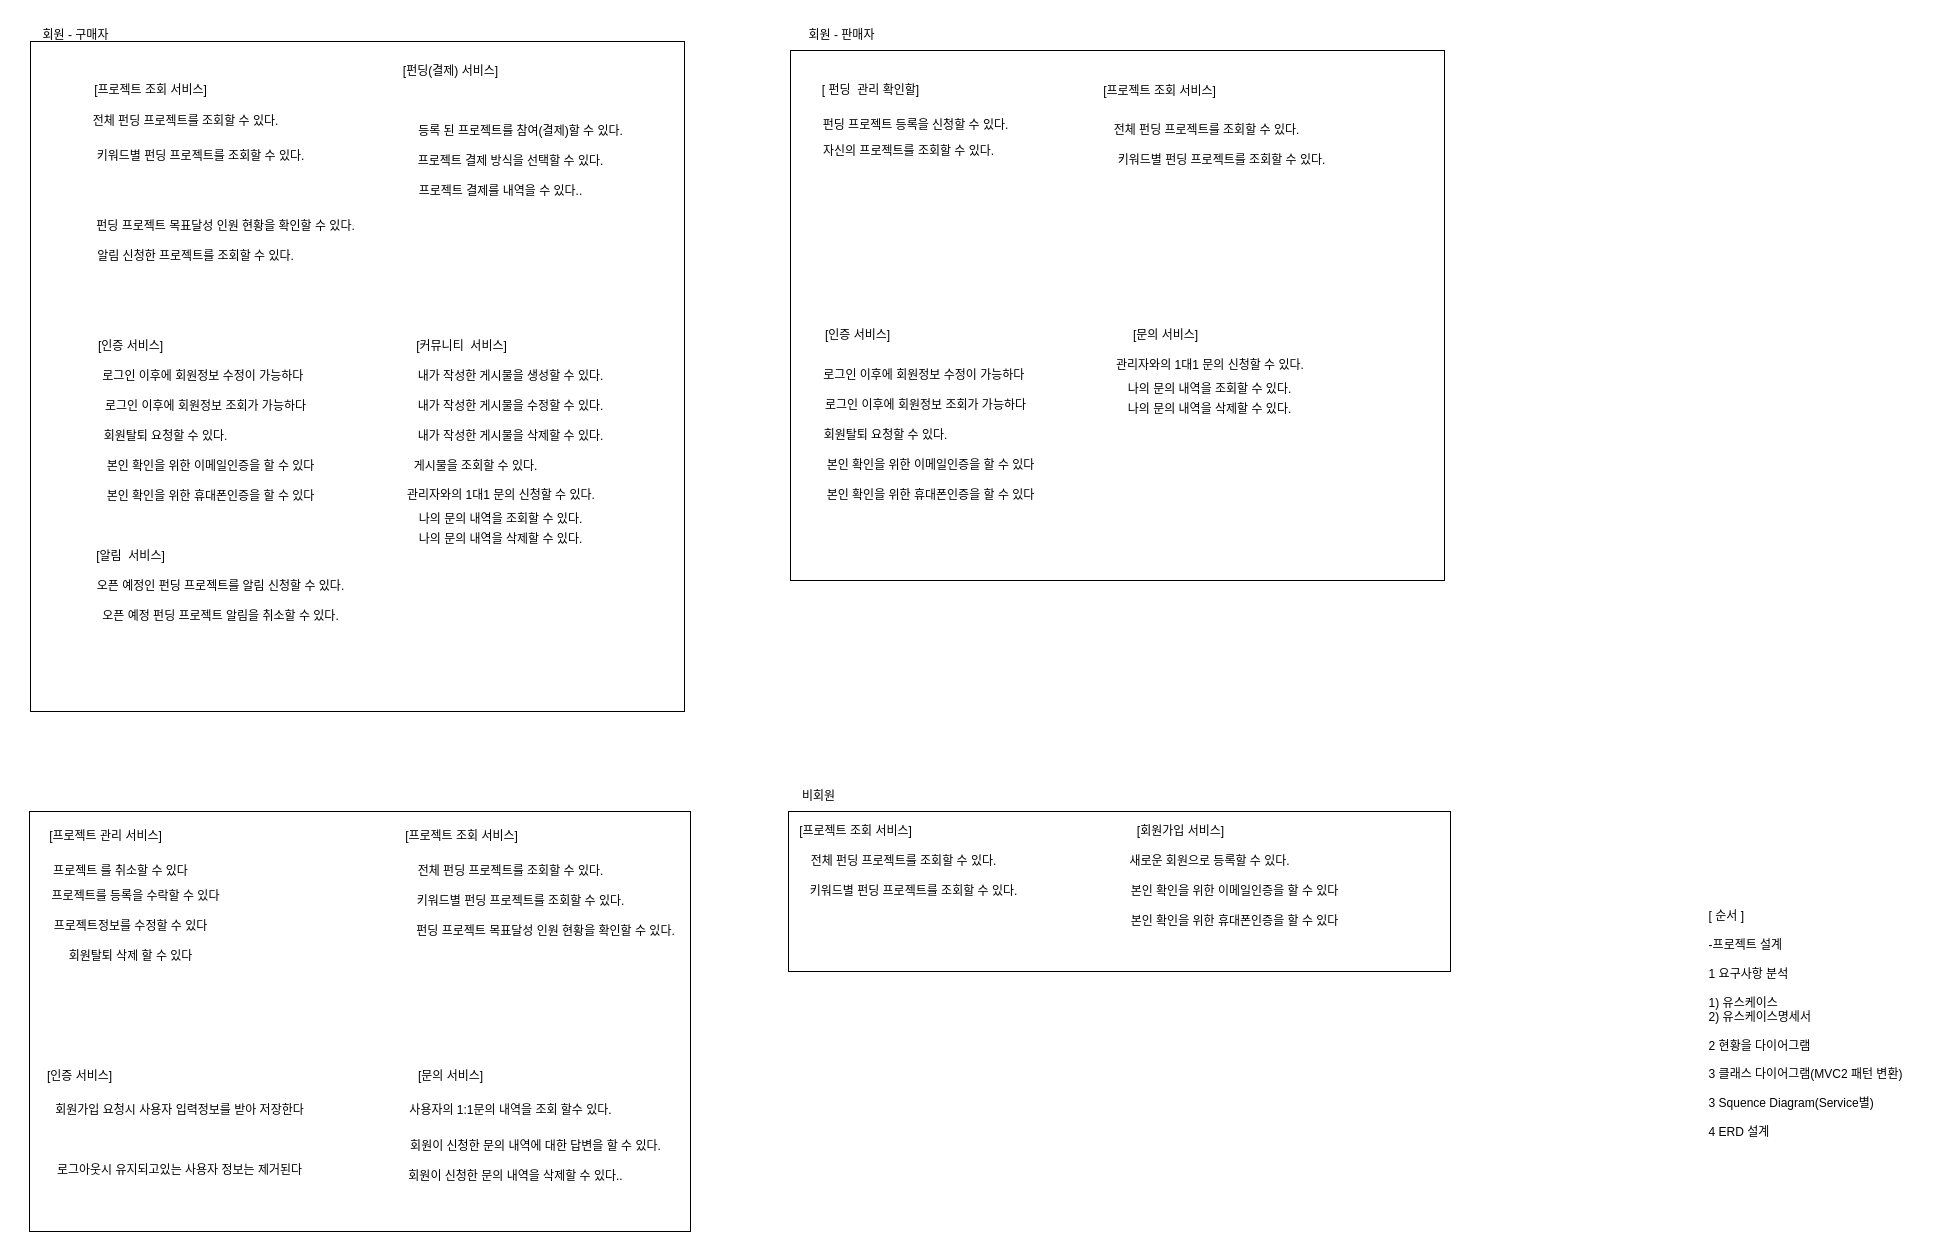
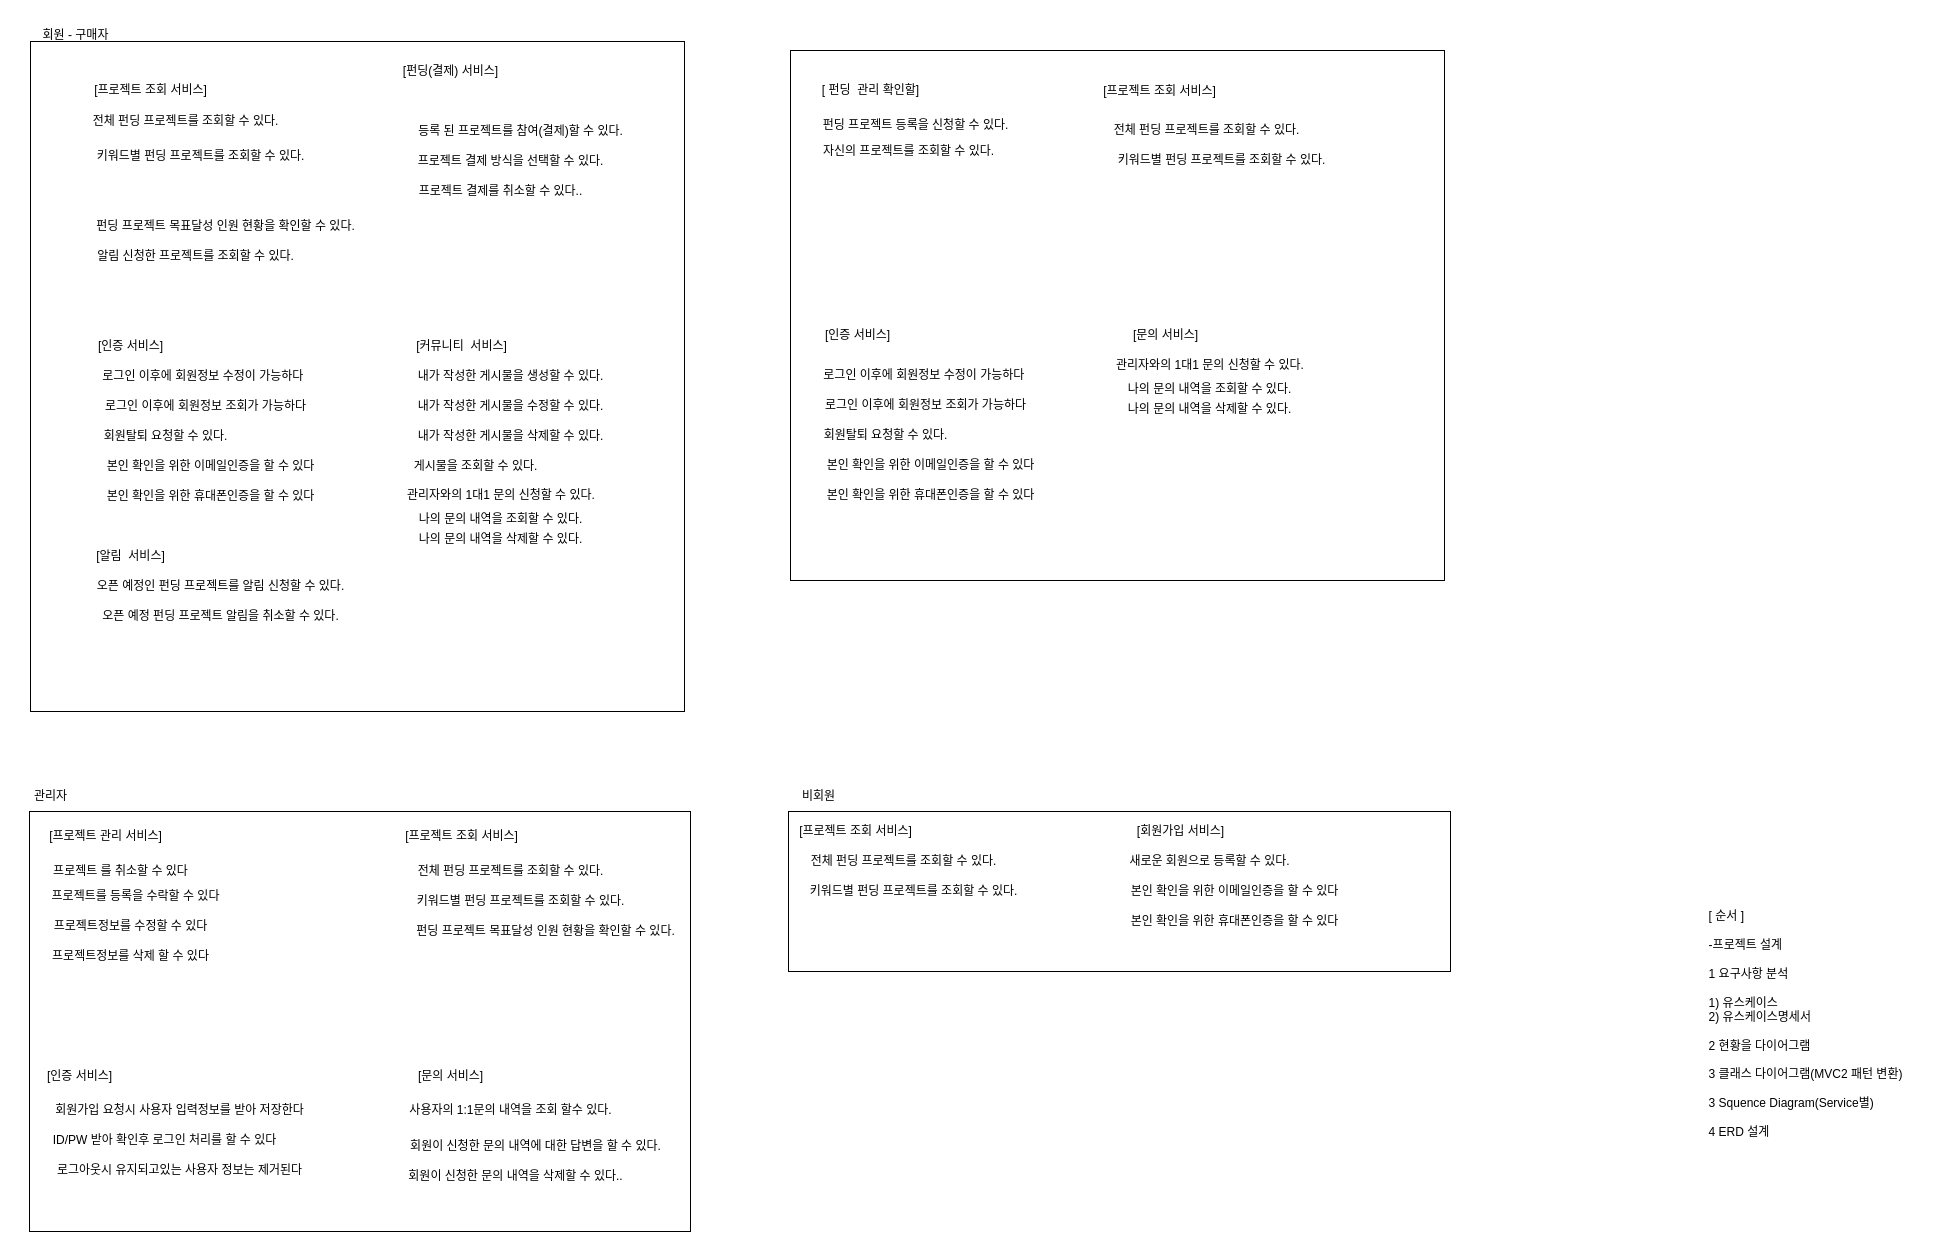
- <mxCell id="5" value="회원 - 판매자" style="text;html=1;align=center;verticalAlign=middle;resizable=0;points=[];autosize=1;strokeColor=none;fillColor=none;" parent="1" vertex="1"><mxGeometry x="796" y="20" width="90" height="30" as="geometry" /></mxCell>
- <mxCell id="31" value="프로젝트 결제를 내역을 수 있다.." style="text;html=1;align=center;verticalAlign=middle;resizable=0;points=[];autosize=1;strokeColor=none;fillColor=none;" parent="1" vertex="1"><mxGeometry x="400" y="176" width="200" height="30" as="geometry" /></mxCell>
+ <mxCell id="31" value="프로젝트 결제를 취소할 수 있다.." style="text;html=1;align=center;verticalAlign=middle;resizable=0;points=[];autosize=1;strokeColor=none;fillColor=none;" parent="1" vertex="1"><mxGeometry x="400" y="176" width="200" height="30" as="geometry" /></mxCell>
+ <mxCell id="7" value="관리자" style="text;html=1;align=center;verticalAlign=middle;resizable=0;points=[];autosize=1;strokeColor=none;fillColor=none;" parent="1" vertex="1"><mxGeometry x="20" y="781" width="60" height="30" as="geometry" /></mxCell>
- <mxCell id="19" value="회원탈퇴 삭제 할 수 있다" style="text;html=1;align=center;verticalAlign=middle;resizable=0;points=[];autosize=1;strokeColor=none;fillColor=none;" parent="1" vertex="1"><mxGeometry x="35" y="941" width="190" height="30" as="geometry" /></mxCell>
+ <mxCell id="19" value="프로젝트정보를 삭제 할 수 있다" style="text;html=1;align=center;verticalAlign=middle;resizable=0;points=[];autosize=1;strokeColor=none;fillColor=none;" parent="1" vertex="1"><mxGeometry x="35" y="941" width="190" height="30" as="geometry" /></mxCell>
+ <mxCell id="48" value="ID/PW 받아 확인후 로그인 처리를 할 수 있다" style="text;html=1;align=center;verticalAlign=middle;resizable=0;points=[];autosize=1;strokeColor=none;fillColor=none;" parent="1" vertex="1"><mxGeometry x="34" y="1125" width="260" height="30" as="geometry" /></mxCell>
